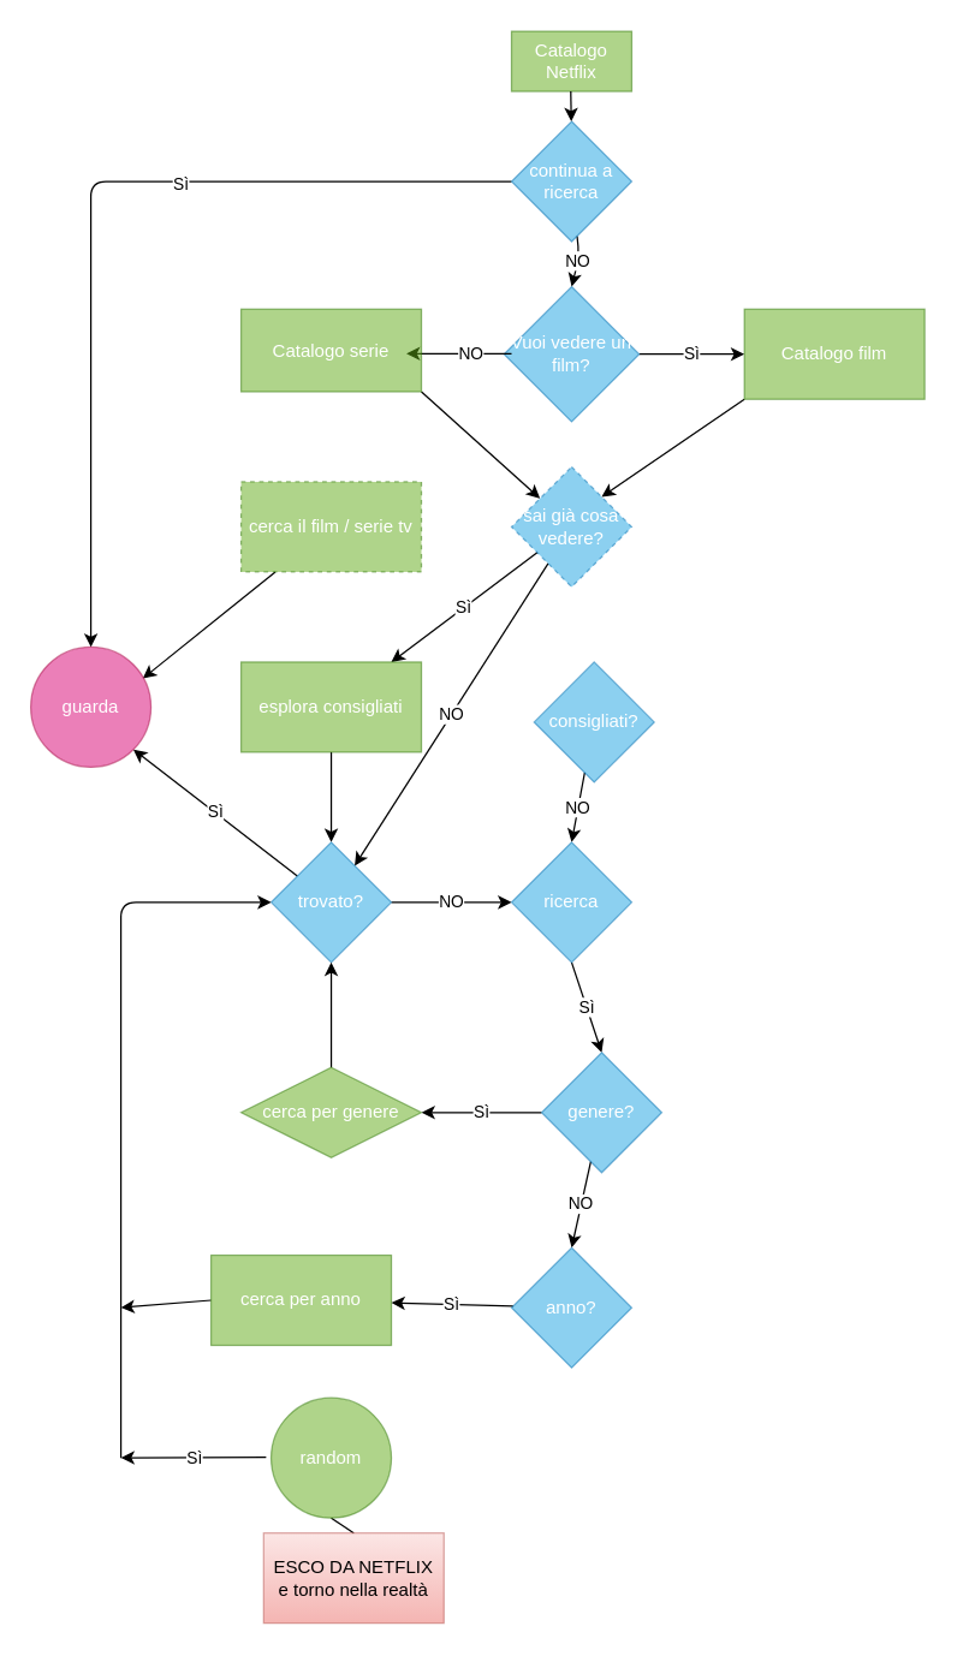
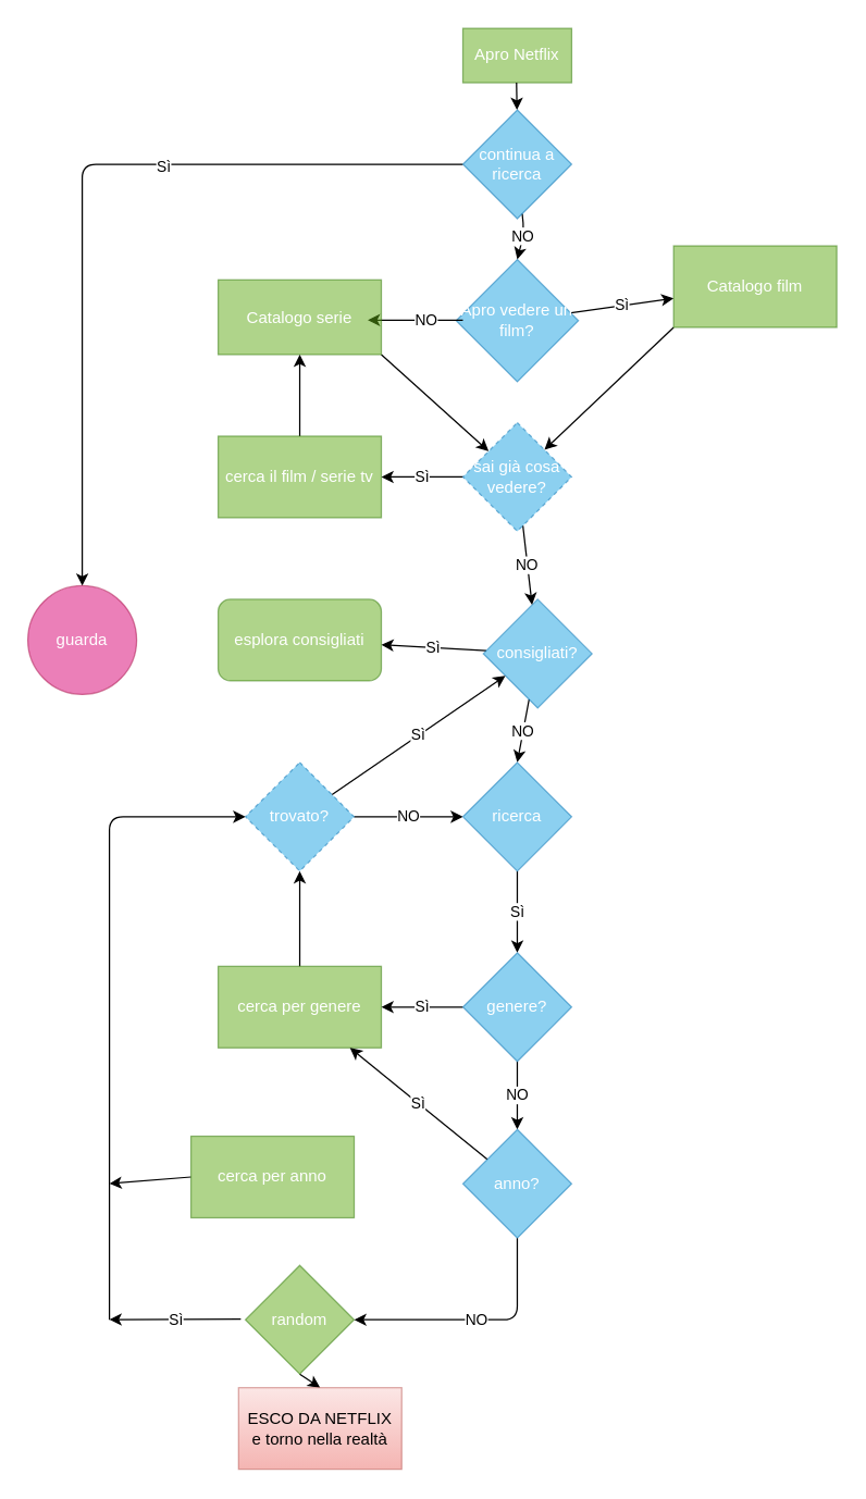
- <mxCell id="2" value="Catalogo Netflix" style="rounded=0;whiteSpace=wrap;html=1;fillColor=#60a917;fontColor=#ffffff;strokeColor=#2D7600;opacity=50;" vertex="1" parent="1"><mxGeometry x="340" y="20" width="80" height="40" as="geometry" /></mxCell>
+ <mxCell id="2" value="Apro Netflix" style="rounded=0;whiteSpace=wrap;html=1;fillColor=#60a917;fontColor=#ffffff;strokeColor=#2D7600;opacity=50;" vertex="1" parent="1"><mxGeometry x="340" y="20" width="80" height="40" as="geometry" /></mxCell>
- <mxCell id="4" value="Vuoi vedere un film?" style="rhombus;whiteSpace=wrap;html=1;fillColor=#1ba1e2;fontColor=#ffffff;strokeColor=#006EAF;opacity=50;" vertex="1" parent="1"><mxGeometry x="335" y="190" width="90" height="90" as="geometry" /></mxCell>
+ <mxCell id="4" value="Apro vedere un film?" style="rhombus;whiteSpace=wrap;html=1;fillColor=#1ba1e2;fontColor=#ffffff;strokeColor=#006EAF;opacity=50;" vertex="1" parent="1"><mxGeometry x="335" y="190" width="90" height="90" as="geometry" /></mxCell>
- <mxCell id="6" value="Catalogo film" style="whiteSpace=wrap;html=1;fillColor=#60a917;fontColor=#ffffff;strokeColor=#2D7600;opacity=50;" vertex="1" parent="1"><mxGeometry x="495" y="205" width="120" height="60" as="geometry" /></mxCell>
+ <mxCell id="6" value="Catalogo film" style="whiteSpace=wrap;html=1;fillColor=#60a917;fontColor=#ffffff;strokeColor=#2D7600;opacity=50;" vertex="1" parent="1"><mxGeometry x="495" y="180" width="120" height="60" as="geometry" /></mxCell>
- <mxCell id="23" value="cerca il film / serie tv" style="whiteSpace=wrap;html=1;fillColor=#60a917;fontColor=#ffffff;strokeColor=#2D7600;opacity=50;dashed=1;" vertex="1" parent="1"><mxGeometry x="160" y="320" width="120" height="60" as="geometry" /></mxCell>
+ <mxCell id="23" value="cerca il film / serie tv" style="whiteSpace=wrap;html=1;fillColor=#60a917;fontColor=#ffffff;strokeColor=#2D7600;opacity=50;" vertex="1" parent="1"><mxGeometry x="160" y="320" width="120" height="60" as="geometry" /></mxCell>
- <mxCell id="20" value="Sì" style="edgeStyle=none;html=1;" edge="1" parent="1" source="21" target="25"><mxGeometry relative="1" as="geometry" /></mxCell>
+ <mxCell id="20" value="Sì" style="edgeStyle=none;html=1;" edge="1" parent="1" source="21" target="23"><mxGeometry relative="1" as="geometry" /></mxCell>
- <mxCell id="22" value="" style="edgeStyle=none;html=1;entryX=0.932;entryY=0.262;entryDx=0;entryDy=0;entryPerimeter=0;" edge="1" parent="1" source="23" target="38"><mxGeometry relative="1" as="geometry"><mxPoint x="100" y="446" as="targetPoint" /></mxGeometry></mxCell>
+ <mxCell id="22" value="" style="edgeStyle=none;html=1;" edge="1" parent="1" source="23" target="10"><mxGeometry relative="1" as="geometry"><mxPoint x="100" y="446" as="targetPoint" /></mxGeometry></mxCell>
- <mxCell id="25" value="esplora consigliati" style="whiteSpace=wrap;html=1;opacity=50;fillColor=#60a917;fontColor=#ffffff;strokeColor=#2D7600;" vertex="1" parent="1"><mxGeometry x="160" y="440" width="120" height="60" as="geometry" /></mxCell>
+ <mxCell id="25" value="esplora consigliati" style="whiteSpace=wrap;html=1;opacity=50;fillColor=#60a917;fontColor=#ffffff;strokeColor=#2D7600;rounded=1;" vertex="1" parent="1"><mxGeometry x="160" y="440" width="120" height="60" as="geometry" /></mxCell>
- <mxCell id="19" value="NO" style="edgeStyle=none;html=1;" edge="1" parent="1" source="21" target="29"><mxGeometry relative="1" as="geometry" /></mxCell>
+ <mxCell id="19" value="NO" style="edgeStyle=none;html=1;" edge="1" parent="1" source="21" target="18"><mxGeometry relative="1" as="geometry" /></mxCell>
+ <mxCell id="16" value="Sì" style="edgeStyle=none;html=1;" edge="1" parent="1" source="18" target="25"><mxGeometry relative="1" as="geometry" /></mxCell>
- <mxCell id="24" value="" style="edgeStyle=none;html=1;" edge="1" parent="1" source="25" target="29"><mxGeometry relative="1" as="geometry" /></mxCell>
- <mxCell id="28" value="Sì" style="edgeStyle=none;html=1;entryX=1;entryY=1;entryDx=0;entryDy=0;" edge="1" parent="1" source="29" target="38"><mxGeometry relative="1" as="geometry"><mxPoint x="100" y="500" as="targetPoint" /></mxGeometry></mxCell>
+ <mxCell id="28" value="Sì" style="edgeStyle=none;html=1;" edge="1" parent="1" source="29" target="18"><mxGeometry relative="1" as="geometry"><mxPoint x="100" y="500" as="targetPoint" /></mxGeometry></mxCell>
- <mxCell id="29" value="trovato?" style="rhombus;whiteSpace=wrap;html=1;fillColor=#1ba1e2;fontColor=#ffffff;strokeColor=#006EAF;opacity=50;" vertex="1" parent="1"><mxGeometry x="180" y="560" width="80" height="80" as="geometry" /></mxCell>
+ <mxCell id="29" value="trovato?" style="rhombus;whiteSpace=wrap;html=1;fillColor=#1ba1e2;fontColor=#ffffff;strokeColor=#006EAF;opacity=50;dashed=1;" vertex="1" parent="1"><mxGeometry x="180" y="560" width="80" height="80" as="geometry" /></mxCell>
- <mxCell id="34" value="cerca per genere" style="rhombus;whiteSpace=wrap;html=1;fillColor=#60a917;fontColor=#ffffff;strokeColor=#2D7600;opacity=50;" vertex="1" parent="1"><mxGeometry x="160" y="710" width="120" height="60" as="geometry" /></mxCell>
+ <mxCell id="34" value="cerca per genere" style="whiteSpace=wrap;html=1;fillColor=#60a917;fontColor=#ffffff;strokeColor=#2D7600;opacity=50;" vertex="1" parent="1"><mxGeometry x="160" y="710" width="120" height="60" as="geometry" /></mxCell>
- <mxCell id="32" value="genere?" style="rhombus;whiteSpace=wrap;html=1;fillColor=#1ba1e2;fontColor=#ffffff;strokeColor=#006EAF;opacity=50;" vertex="1" parent="1"><mxGeometry x="360" y="700" width="80" height="80" as="geometry" /></mxCell>
+ <mxCell id="32" value="genere?" style="rhombus;whiteSpace=wrap;html=1;fillColor=#1ba1e2;fontColor=#ffffff;strokeColor=#006EAF;opacity=50;" vertex="1" parent="1"><mxGeometry x="340" y="700" width="80" height="80" as="geometry" /></mxCell>
- <mxCell id="35" value="Sì" style="edgeStyle=none;html=1;" edge="1" parent="1" source="36" target="40"><mxGeometry relative="1" as="geometry" /></mxCell>
+ <mxCell id="35" value="Sì" style="edgeStyle=none;html=1;" edge="1" parent="1" source="36" target="34"><mxGeometry relative="1" as="geometry" /></mxCell>
- <mxCell id="45" value="random" style="ellipse;whiteSpace=wrap;html=1;strokeColor=#2D7600;opacity=50;fillColor=#60a917;fontColor=#ffffff;" vertex="1" parent="1"><mxGeometry x="180" y="930" width="80" height="80" as="geometry" /></mxCell>
+ <mxCell id="45" value="random" style="rhombus;whiteSpace=wrap;html=1;strokeColor=#2D7600;opacity=50;fillColor=#60a917;fontColor=#ffffff;" vertex="1" parent="1"><mxGeometry x="180" y="930" width="80" height="80" as="geometry" /></mxCell>
+ <mxCell id="43" value="NO" style="endArrow=classic;html=1;entryX=1;entryY=0.5;entryDx=0;entryDy=0;exitX=0.5;exitY=1;exitDx=0;exitDy=0;" edge="1" parent="1" source="36" target="45"><mxGeometry width="50" height="50" relative="1" as="geometry"><mxPoint x="380" y="970" as="sourcePoint" /><mxPoint x="280" y="970" as="targetPoint" /><Array as="points"><mxPoint x="380" y="970" /></Array></mxGeometry></mxCell>
- <mxCell id="44" style="edgeStyle=none;html=1;exitX=0.5;exitY=1;exitDx=0;exitDy=0;entryX=0.5;entryY=0;entryDx=0;entryDy=0;endArrow=none;" edge="1" parent="1" source="45" target="46"><mxGeometry relative="1" as="geometry" /></mxCell>
+ <mxCell id="44" style="edgeStyle=none;html=1;exitX=0.5;exitY=1;exitDx=0;exitDy=0;entryX=0.5;entryY=0;entryDx=0;entryDy=0;" edge="1" parent="1" source="45" target="46"><mxGeometry relative="1" as="geometry" /></mxCell>
